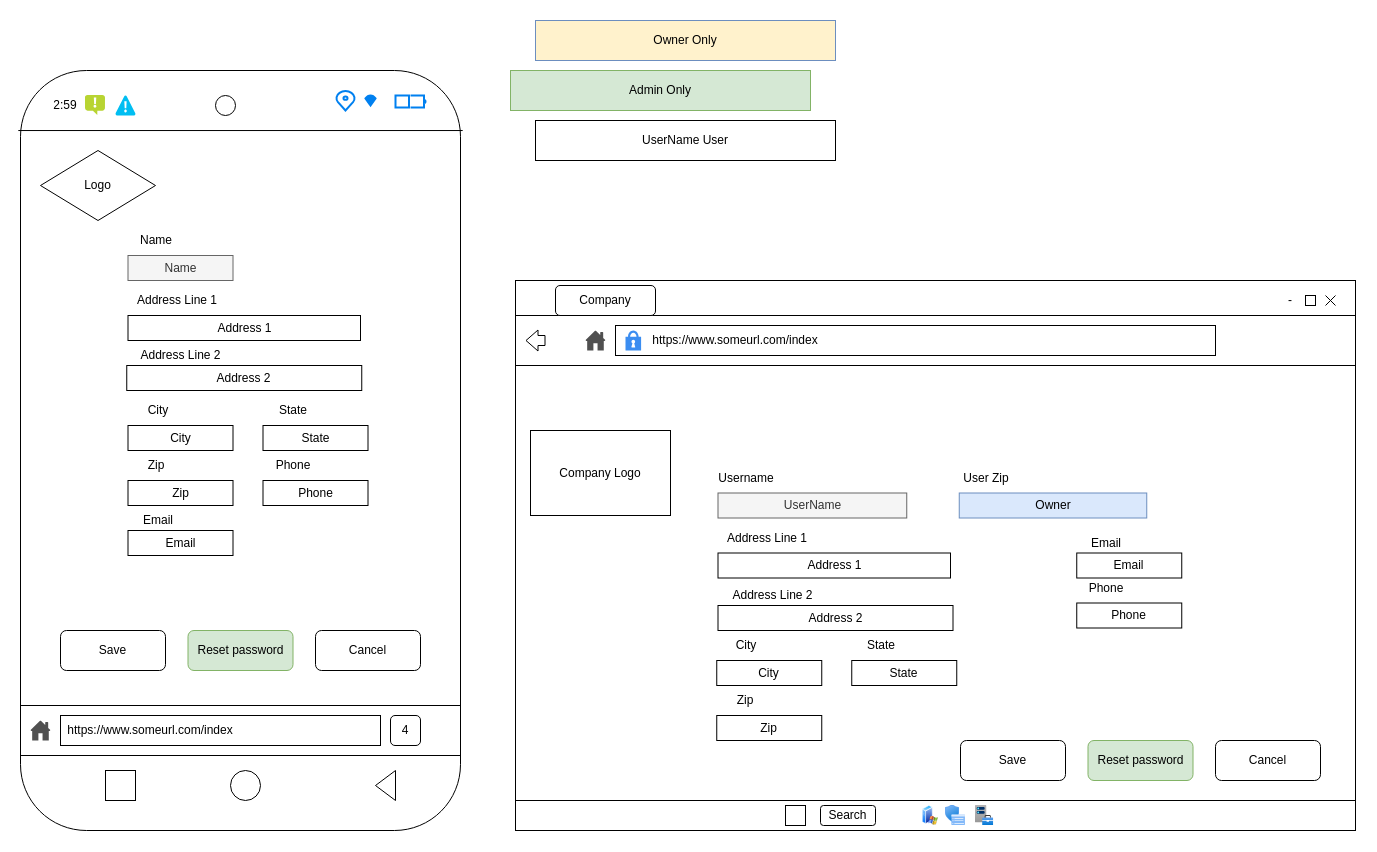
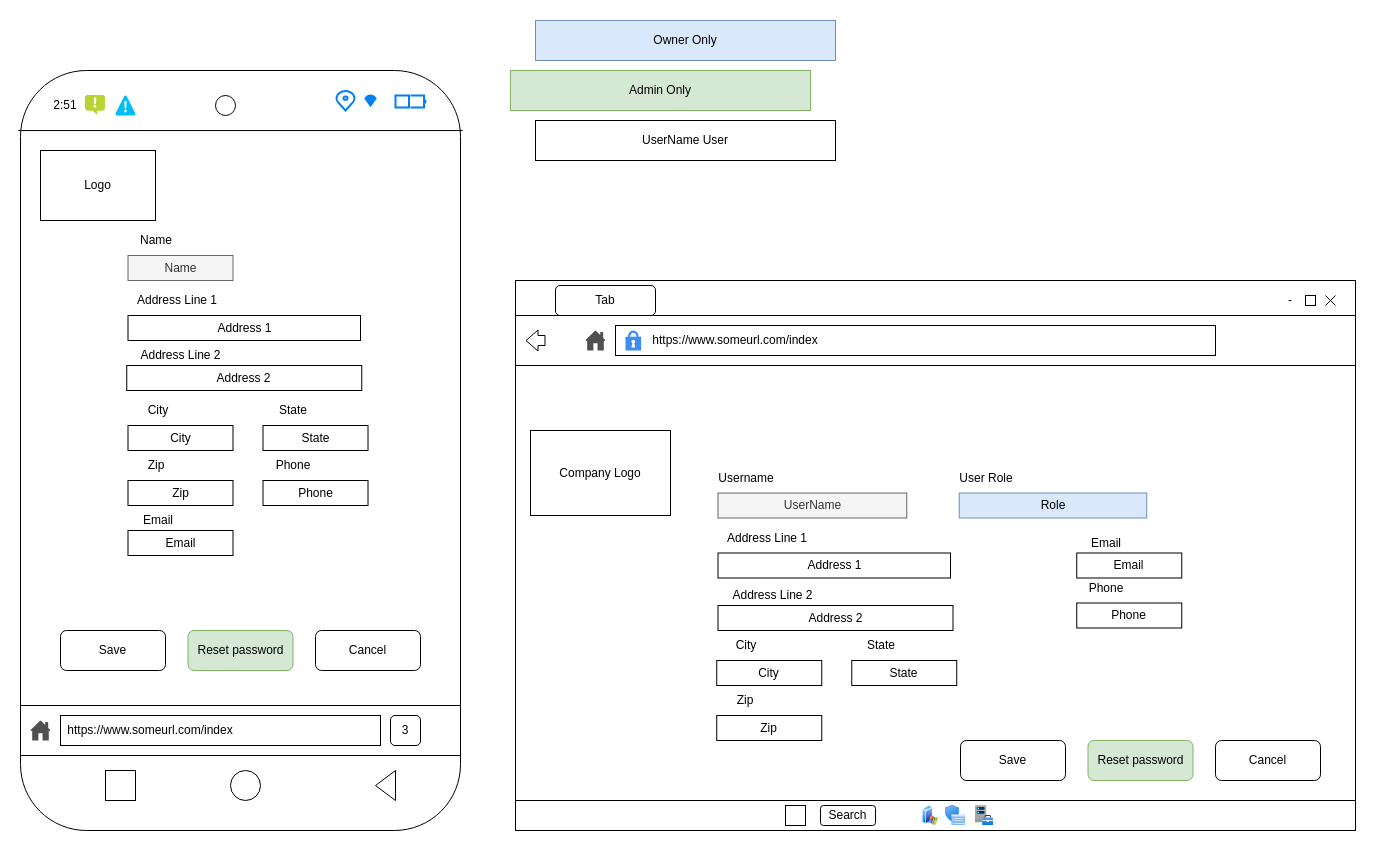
- <mxCell id="42" value="Owner Only" style="rounded=0;whiteSpace=wrap;html=1;fillColor=#fff2cc;strokeColor=#6c8ebf;" parent="1" vertex="1"><mxGeometry x="535" y="20" width="300" height="40" as="geometry" /></mxCell>
+ <mxCell id="42" value="Owner Only" style="rounded=0;whiteSpace=wrap;html=1;fillColor=#dae8fc;strokeColor=#6c8ebf;" parent="1" vertex="1"><mxGeometry x="535" y="20" width="300" height="40" as="geometry" /></mxCell>
- <mxCell id="14" value="2:59" style="text;html=1;align=center;verticalAlign=middle;whiteSpace=wrap;rounded=0;" parent="1" vertex="1"><mxGeometry x="35" y="90" width="60" height="30" as="geometry" /></mxCell>
+ <mxCell id="14" value="2:51" style="text;html=1;align=center;verticalAlign=middle;whiteSpace=wrap;rounded=0;" parent="1" vertex="1"><mxGeometry x="35" y="90" width="60" height="30" as="geometry" /></mxCell>
- <mxCell id="22" value="Logo" style="rhombus;whiteSpace=wrap;html=1;" parent="1" vertex="1"><mxGeometry x="40" y="150" width="115" height="70" as="geometry" /></mxCell>
+ <mxCell id="22" value="Logo" style="rounded=0;whiteSpace=wrap;html=1;" parent="1" vertex="1"><mxGeometry x="40" y="150" width="115" height="70" as="geometry" /></mxCell>
- <mxCell id="31" value="Company" style="rounded=1;whiteSpace=wrap;html=1;" parent="1" vertex="1"><mxGeometry x="555" y="285" width="100" height="30" as="geometry" /></mxCell>
+ <mxCell id="31" value="Tab" style="rounded=1;whiteSpace=wrap;html=1;" parent="1" vertex="1"><mxGeometry x="555" y="285" width="100" height="30" as="geometry" /></mxCell>
- <mxCell id="79" value="User Zip" style="text;html=1;align=center;verticalAlign=middle;whiteSpace=wrap;rounded=0;" parent="1" vertex="1"><mxGeometry x="956.25" y="462.5" width="60" height="30" as="geometry" /></mxCell>
+ <mxCell id="79" value="User Role" style="text;html=1;align=center;verticalAlign=middle;whiteSpace=wrap;rounded=0;" parent="1" vertex="1"><mxGeometry x="956.25" y="462.5" width="60" height="30" as="geometry" /></mxCell>
- <mxCell id="70" value="Owner" style="rounded=0;whiteSpace=wrap;html=1;fillColor=#dae8fc;strokeColor=#6c8ebf;" parent="1" vertex="1"><mxGeometry x="958.75" y="492.5" width="187.5" height="25" as="geometry" /></mxCell>
+ <mxCell id="70" value="Role" style="rounded=0;whiteSpace=wrap;html=1;fillColor=#dae8fc;strokeColor=#6c8ebf;" parent="1" vertex="1"><mxGeometry x="958.75" y="492.5" width="187.5" height="25" as="geometry" /></mxCell>
- <mxCell id="10" value="4" style="rounded=1;whiteSpace=wrap;html=1;" parent="1" vertex="1"><mxGeometry x="390" y="715" width="30" height="30" as="geometry" /></mxCell>
+ <mxCell id="10" value="3" style="rounded=1;whiteSpace=wrap;html=1;" parent="1" vertex="1"><mxGeometry x="390" y="715" width="30" height="30" as="geometry" /></mxCell>
